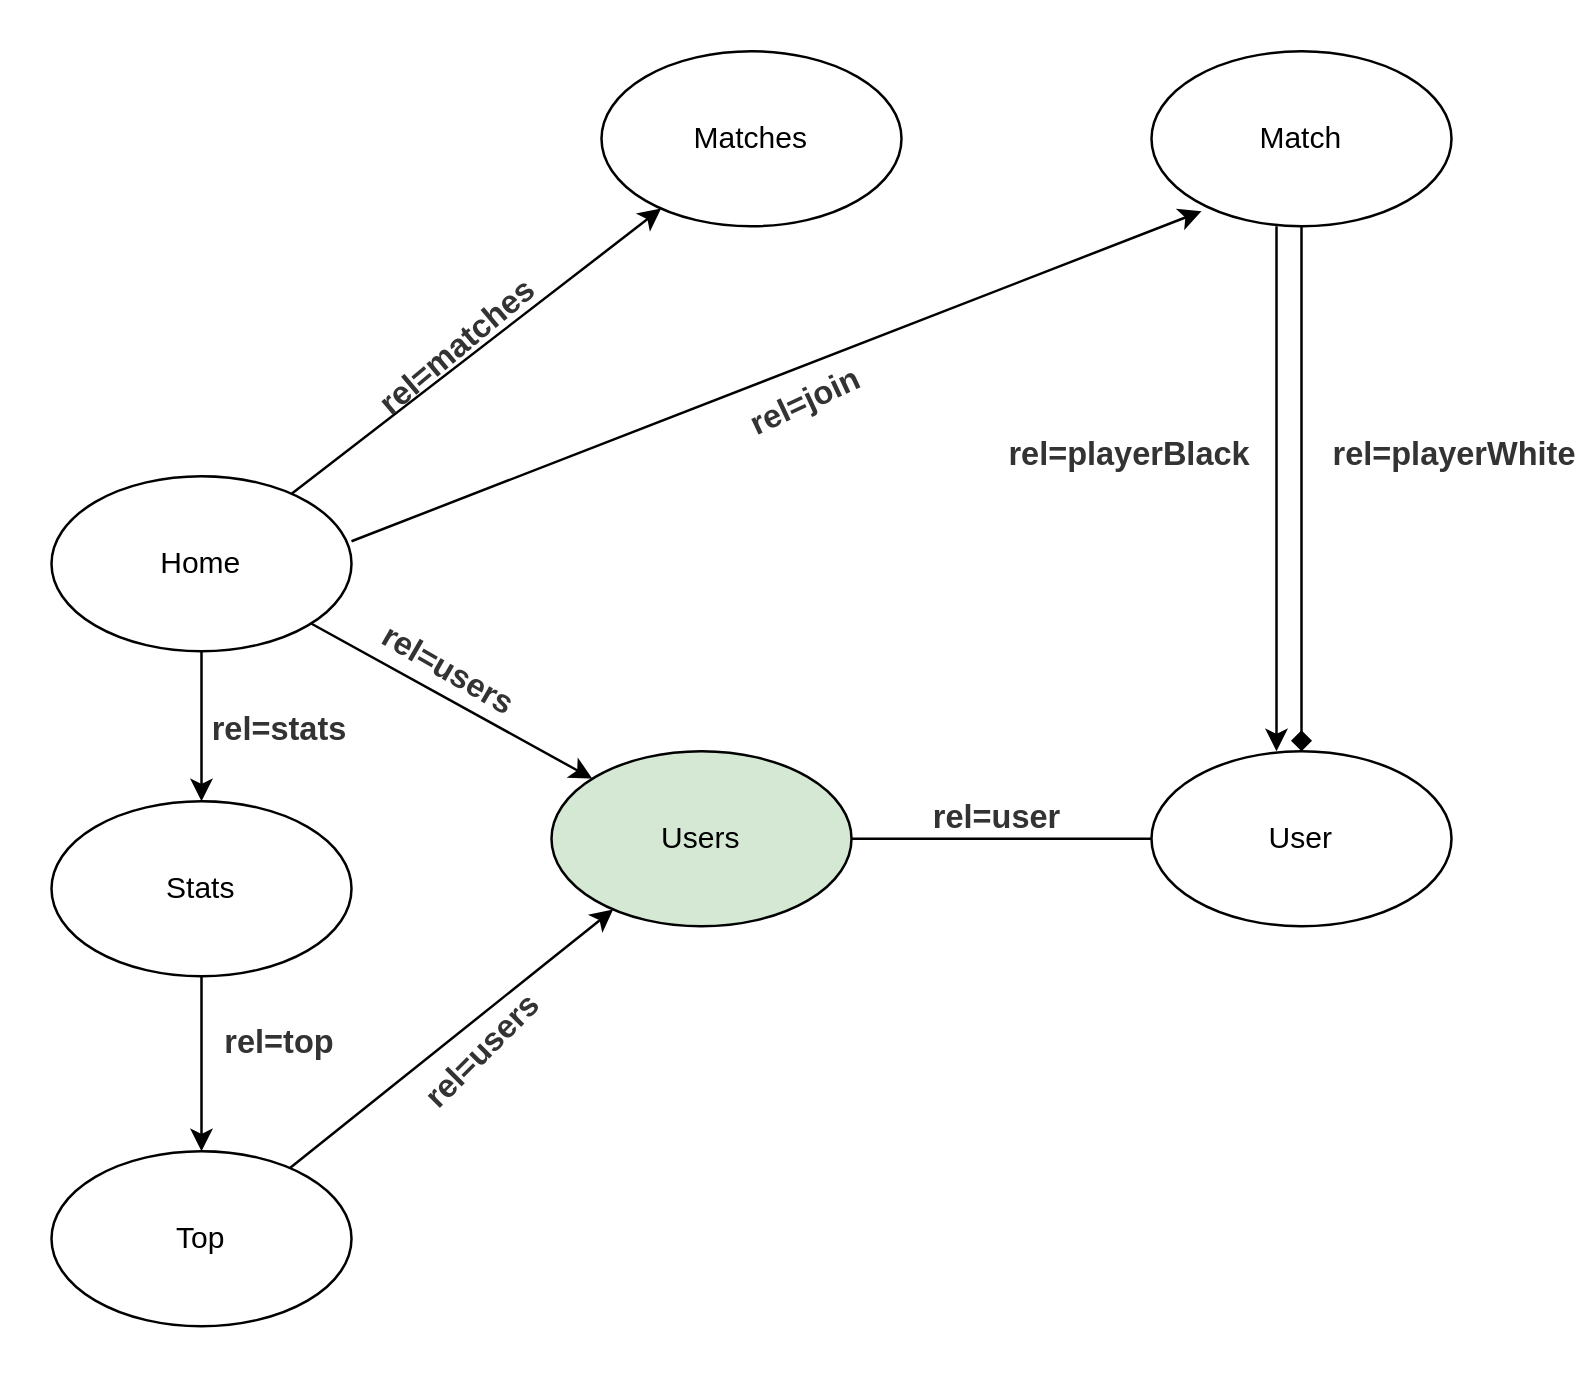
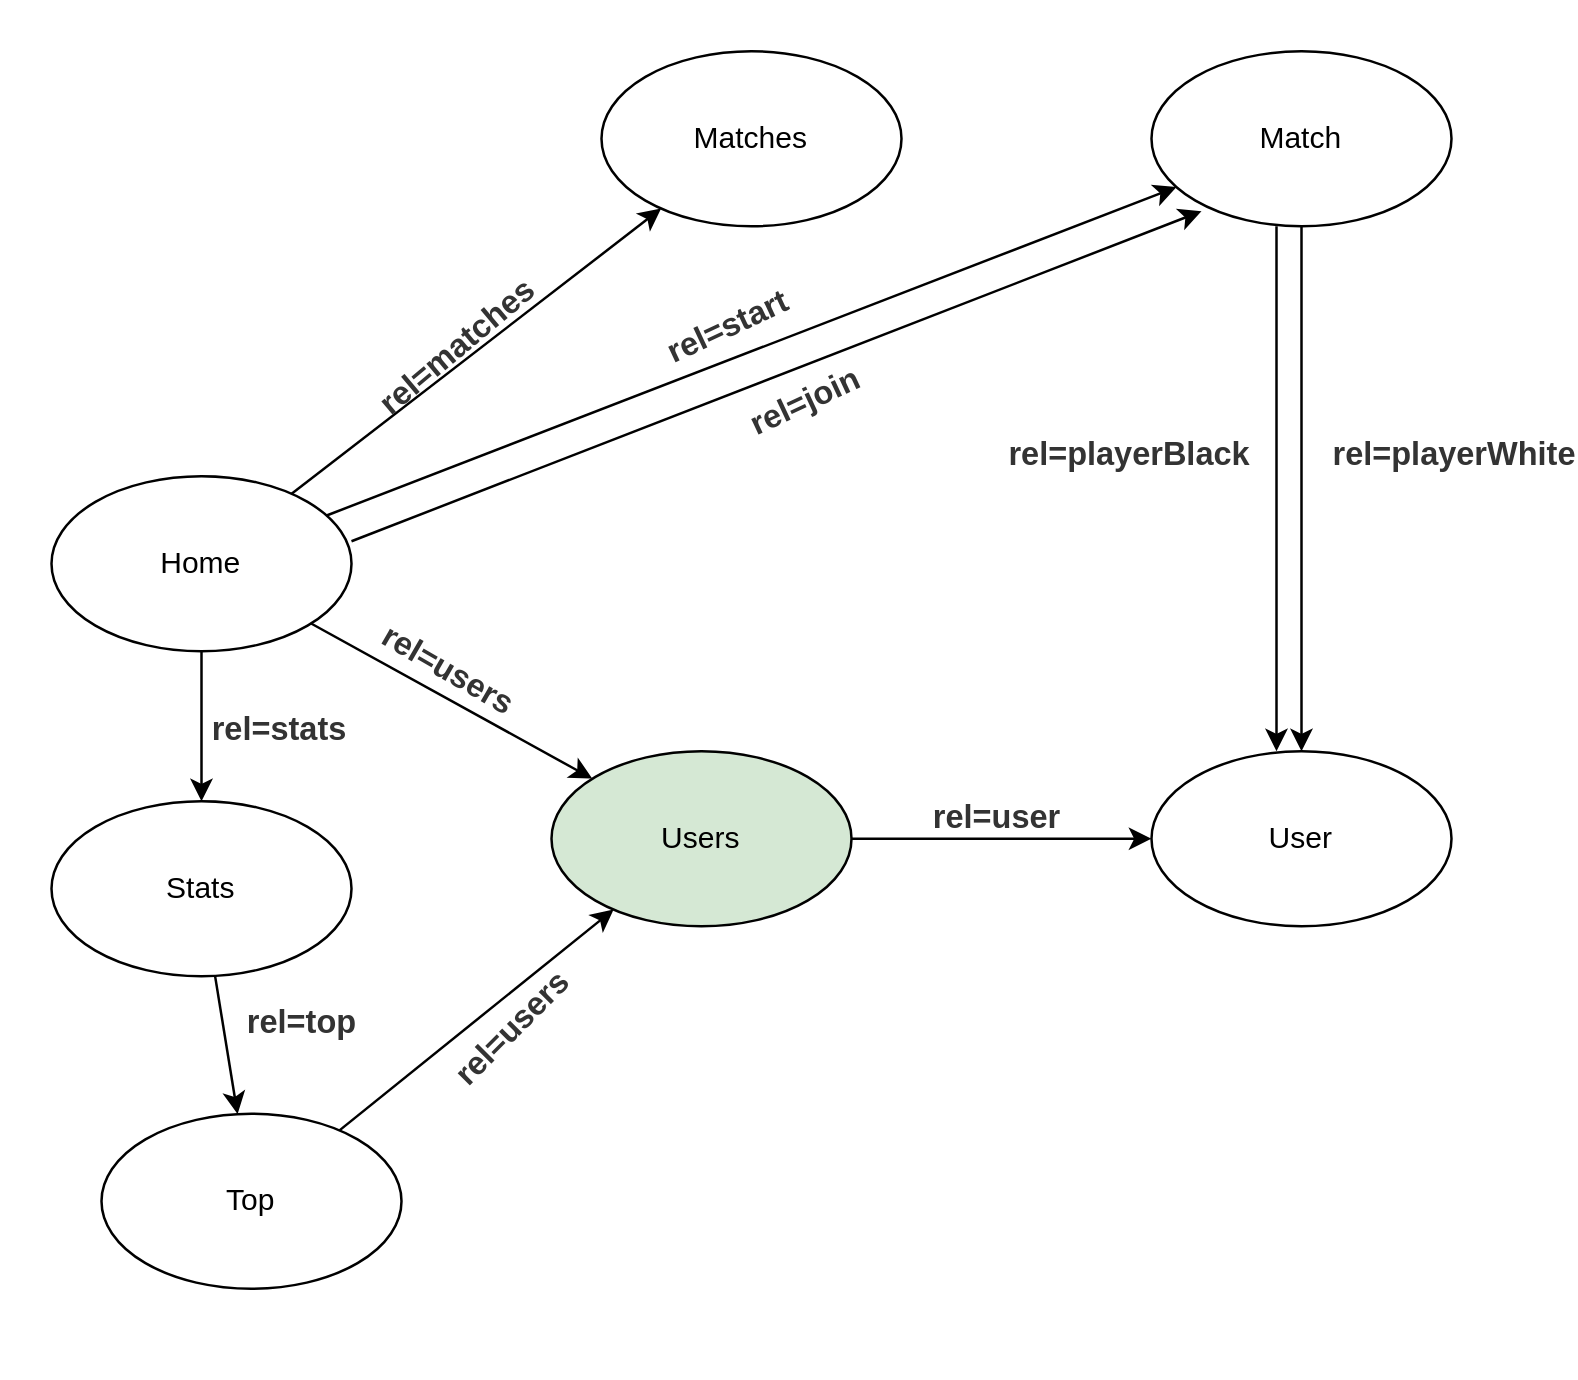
+ <mxCell id="8" value="" style="endArrow=classic;html=1;rounded=0;" edge="1" parent="1" source="6" target="2"><mxGeometry width="50" height="50" relative="1" as="geometry"><mxPoint x="340" y="230" as="sourcePoint" /><mxPoint x="390" y="180" as="targetPoint" /></mxGeometry></mxCell>
+ <mxCell id="9" value="rel=start" style="edgeLabel;html=1;align=center;verticalAlign=middle;resizable=0;points=[];labelBackgroundColor=none;fontSize=13;fontStyle=1;fontColor=#333333;rotation=-25;" vertex="1" connectable="0" parent="8"><mxGeometry x="-0.126" y="2" relative="1" as="geometry"><mxPoint x="12" y="-17" as="offset" /></mxGeometry></mxCell>
- <mxCell id="12" value="" style="endArrow=diamond;html=1;rounded=0;" edge="1" parent="1" source="2" target="4"><mxGeometry width="50" height="50" relative="1" as="geometry"><mxPoint x="150" y="226" as="sourcePoint" /><mxPoint x="490" y="94" as="targetPoint" /></mxGeometry></mxCell>
+ <mxCell id="12" value="" style="endArrow=classic;html=1;rounded=0;" edge="1" parent="1" source="2" target="4"><mxGeometry width="50" height="50" relative="1" as="geometry"><mxPoint x="150" y="226" as="sourcePoint" /><mxPoint x="490" y="94" as="targetPoint" /></mxGeometry></mxCell>
- <mxCell id="16" value="" style="endArrow=none;html=1;rounded=0;" edge="1" parent="1" source="3" target="4"><mxGeometry width="50" height="50" relative="1" as="geometry"><mxPoint x="140" y="216" as="sourcePoint" /><mxPoint x="480" y="84" as="targetPoint" /></mxGeometry></mxCell>
+ <mxCell id="16" value="" style="endArrow=classic;html=1;rounded=0;" edge="1" parent="1" source="3" target="4"><mxGeometry width="50" height="50" relative="1" as="geometry"><mxPoint x="140" y="216" as="sourcePoint" /><mxPoint x="480" y="84" as="targetPoint" /></mxGeometry></mxCell>
- <mxCell id="22" value="Top" style="ellipse;whiteSpace=wrap;html=1;" vertex="1" parent="1"><mxGeometry x="20" y="460" width="120" height="70" as="geometry" /></mxCell>
+ <mxCell id="22" value="Top" style="ellipse;whiteSpace=wrap;html=1;" vertex="1" parent="1"><mxGeometry x="40" y="445" width="120" height="70" as="geometry" /></mxCell>
